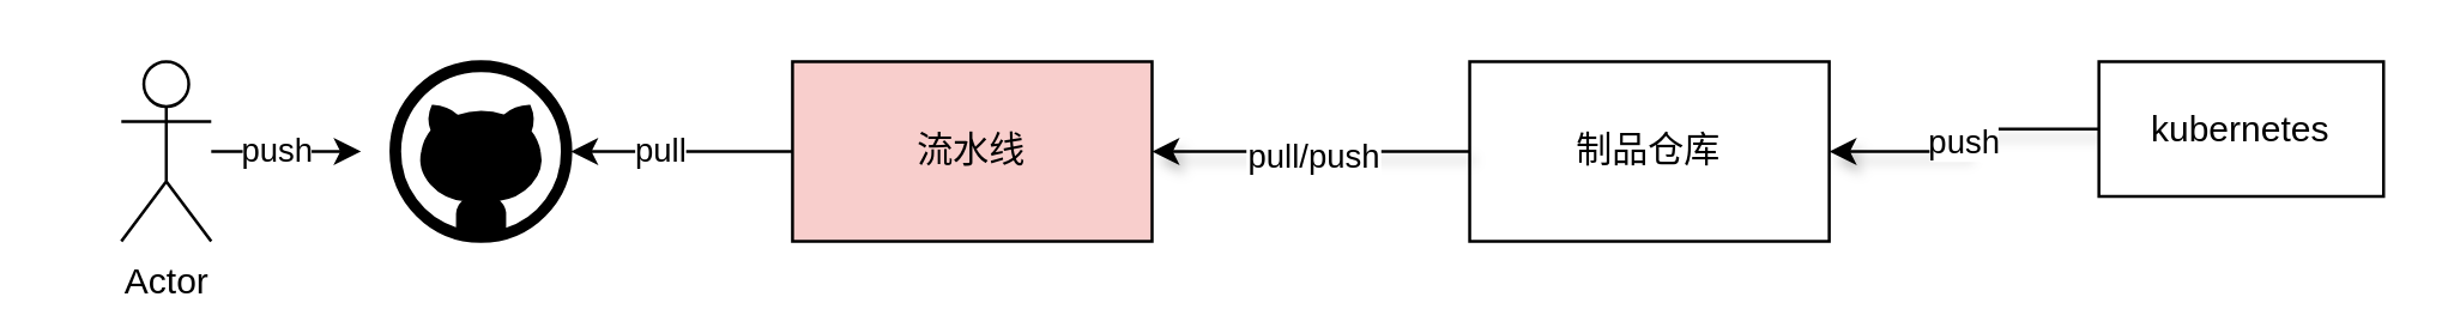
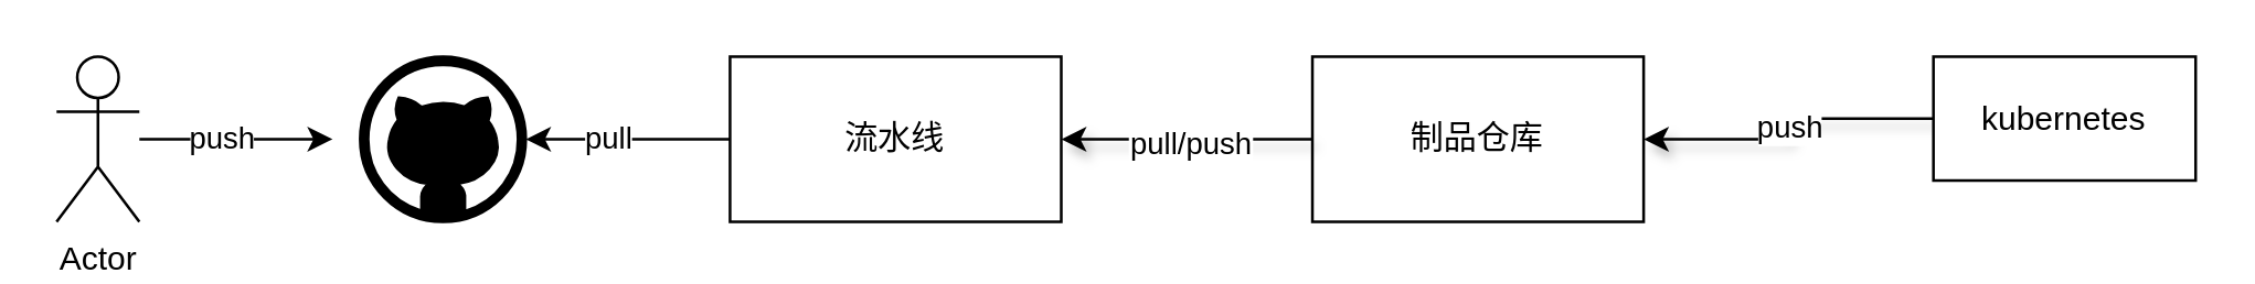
- <mxCell id="4" value="Actor" style="shape=umlActor;verticalLabelPosition=bottom;verticalAlign=top;html=1;outlineConnect=0;" vertex="1" parent="1"><mxGeometry x="40" y="20" width="30" height="60" as="geometry" /></mxCell>
+ <mxCell id="4" value="Actor" style="shape=umlActor;verticalLabelPosition=bottom;verticalAlign=top;html=1;outlineConnect=0;" vertex="1" parent="1"><mxGeometry x="20" y="20" width="30" height="60" as="geometry" /></mxCell>
- <mxCell id="8" value="流水线" style="rounded=0;whiteSpace=wrap;html=1;fillColor=#f8cecc;" vertex="1" parent="1"><mxGeometry x="264" y="20" width="120" height="60" as="geometry" /></mxCell>
+ <mxCell id="8" value="流水线" style="rounded=0;whiteSpace=wrap;html=1;" vertex="1" parent="1"><mxGeometry x="264" y="20" width="120" height="60" as="geometry" /></mxCell>
- <mxCell id="9" value="制品仓库" style="rounded=0;whiteSpace=wrap;html=1;" vertex="1" parent="1"><mxGeometry x="490" y="20" width="120" height="60" as="geometry" /></mxCell>
+ <mxCell id="9" value="制品仓库" style="rounded=0;whiteSpace=wrap;html=1;" vertex="1" parent="1"><mxGeometry x="475" y="20" width="120" height="60" as="geometry" /></mxCell>
